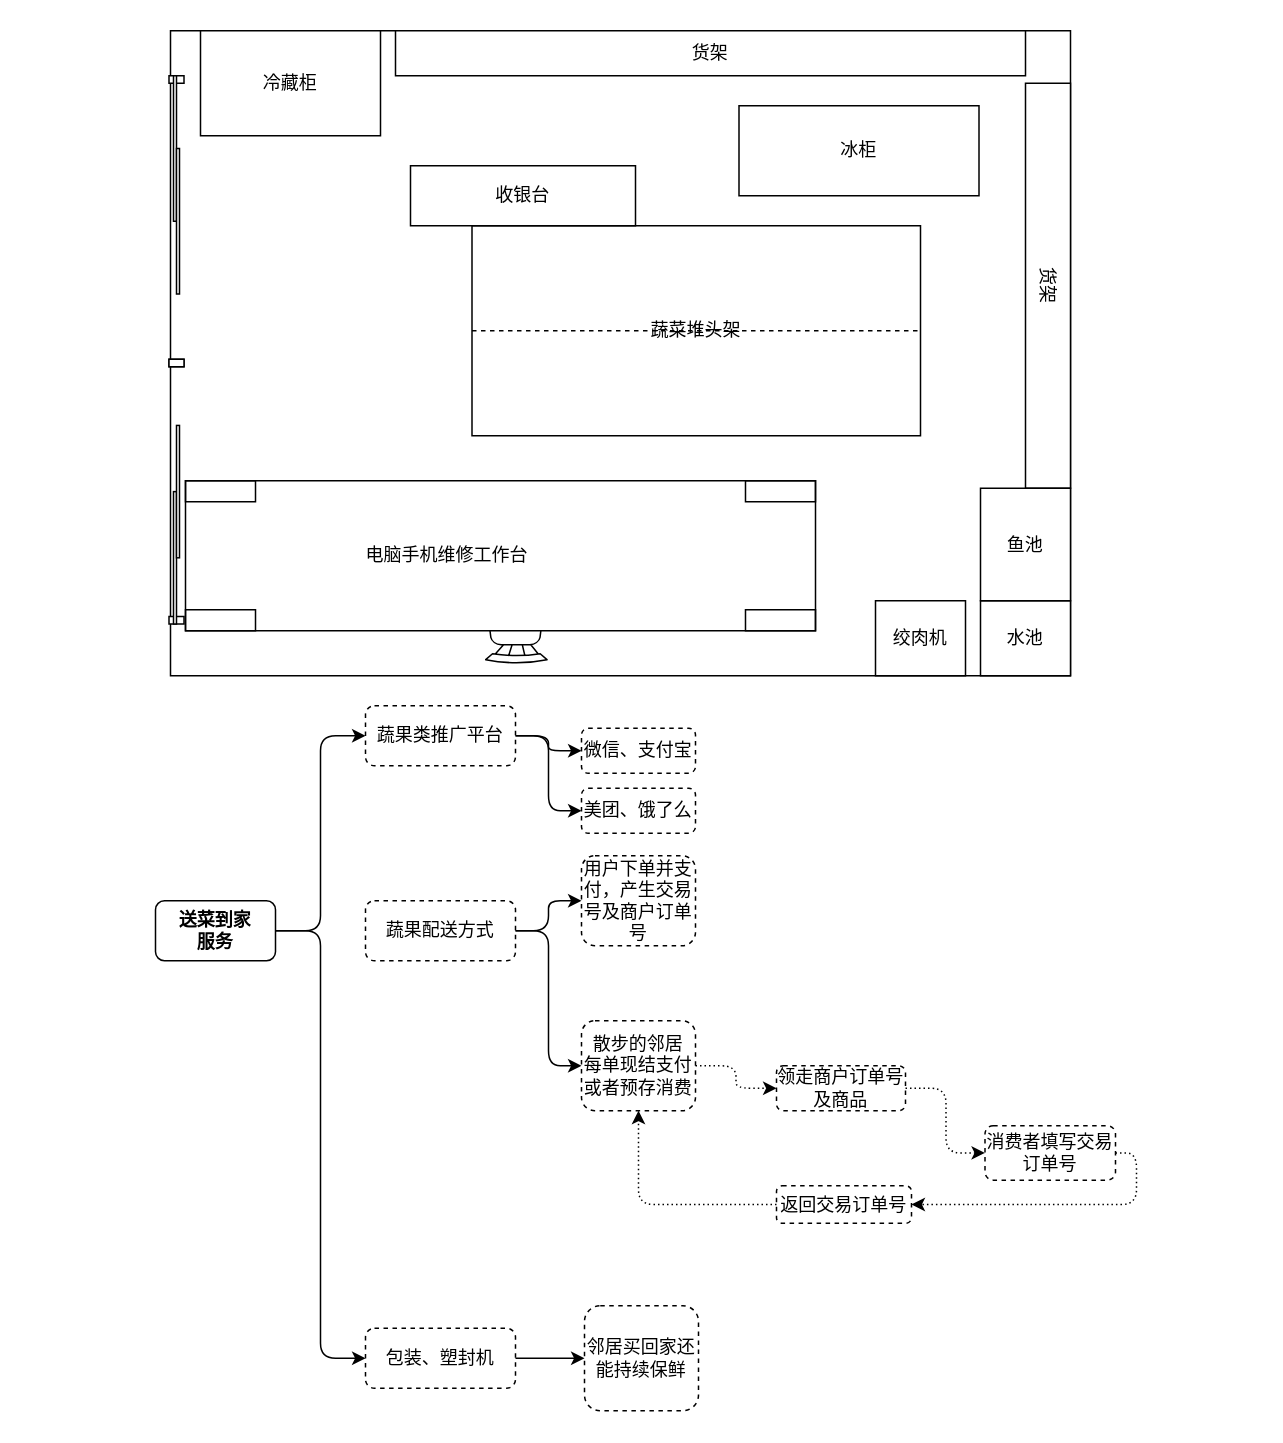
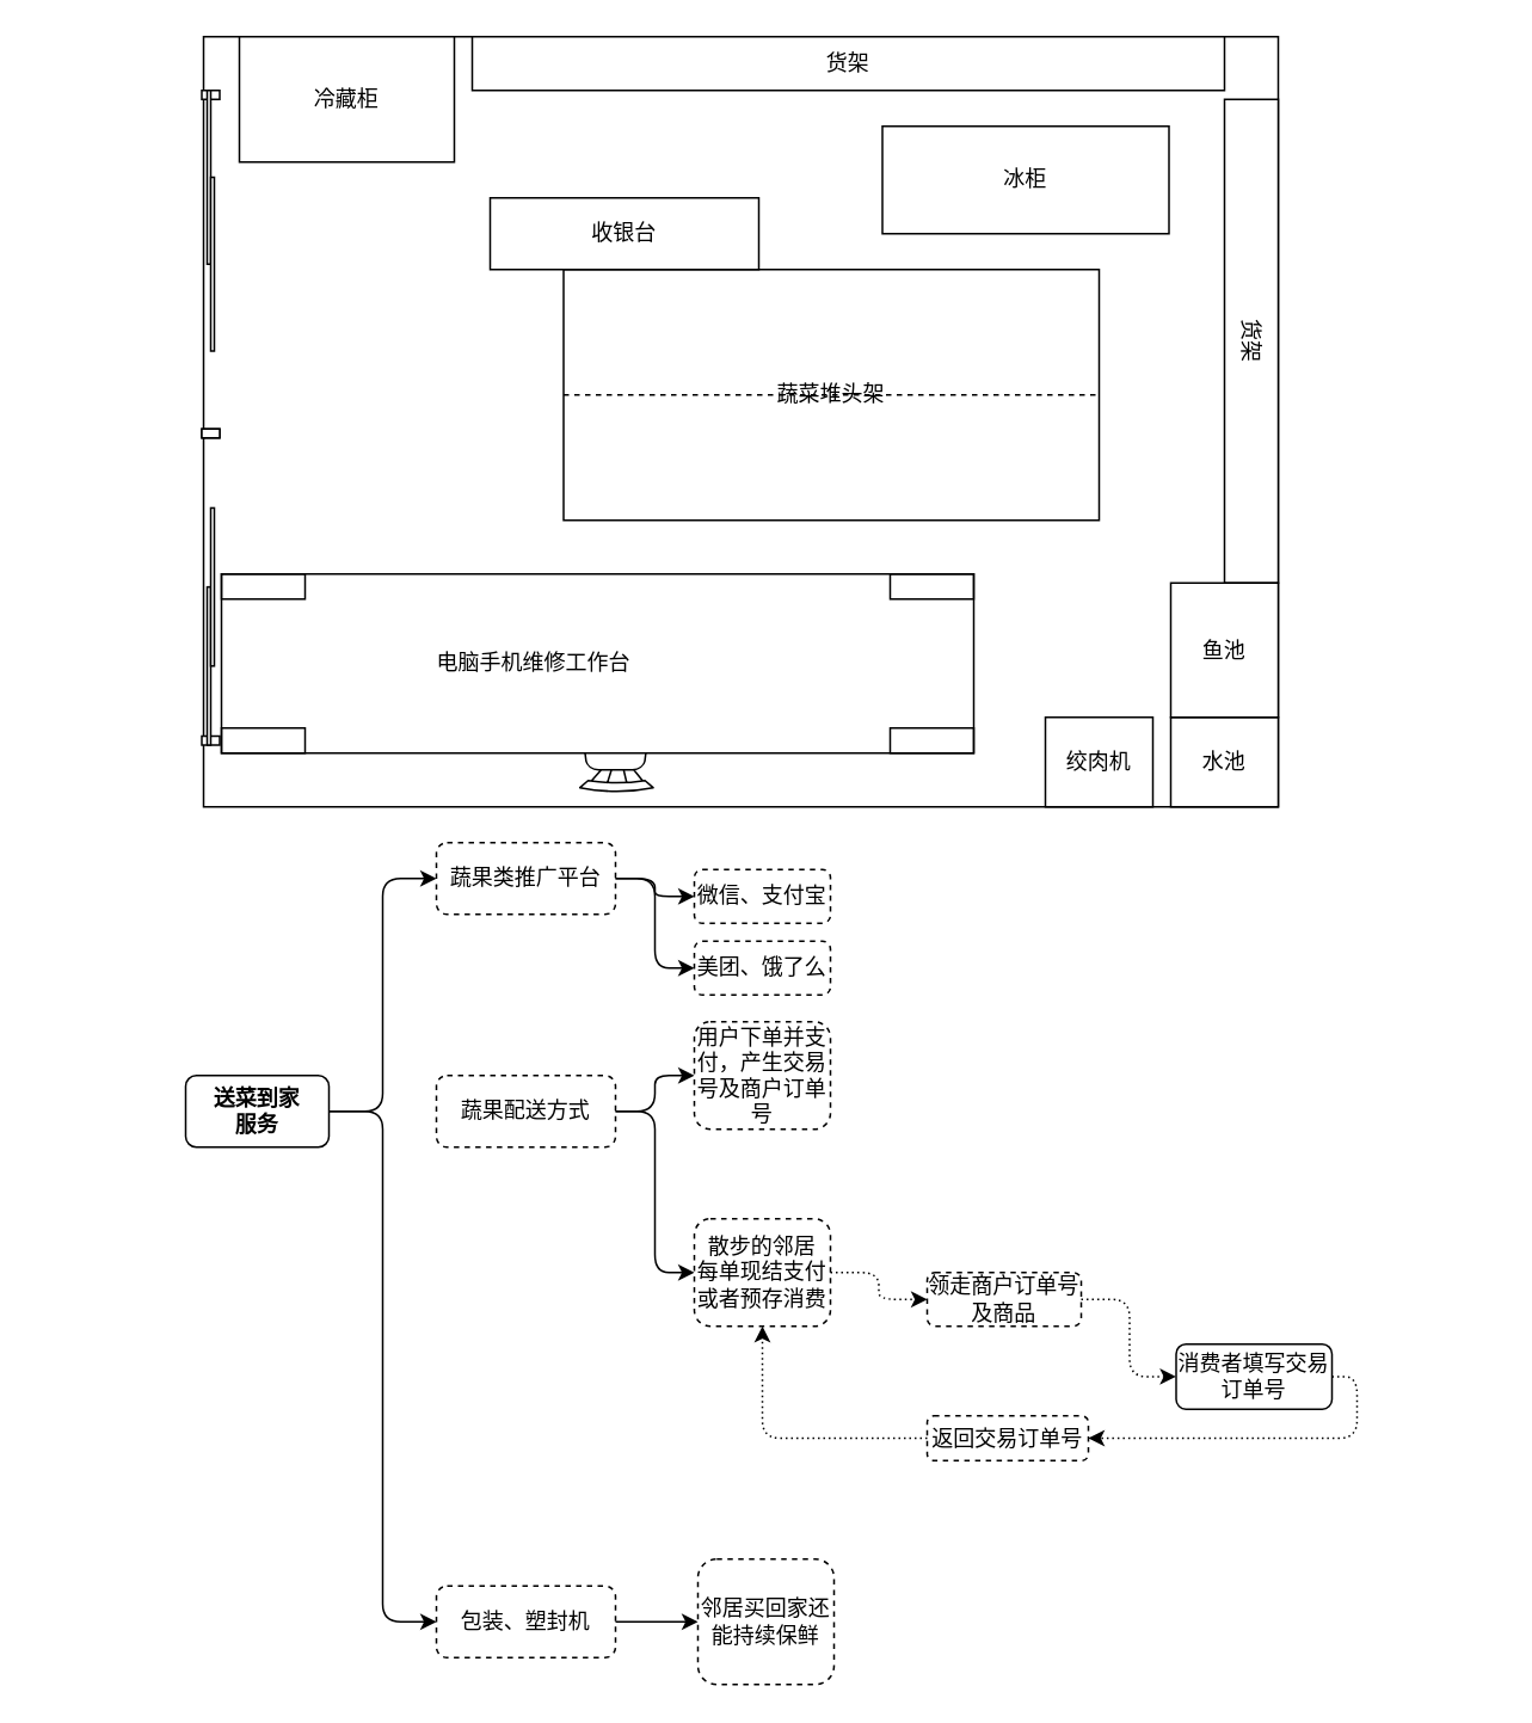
- <mxCell id="33" value="消费者填写交易订单号" style="rounded=1;whiteSpace=wrap;html=1;dashed=1;" vertex="1" parent="1"><mxGeometry x="656" y="750" width="87" height="36.25" as="geometry" /></mxCell>
+ <mxCell id="33" value="消费者填写交易订单号" style="rounded=1;whiteSpace=wrap;html=1;dashed=0;" vertex="1" parent="1"><mxGeometry x="656" y="750" width="87" height="36.25" as="geometry" /></mxCell>
